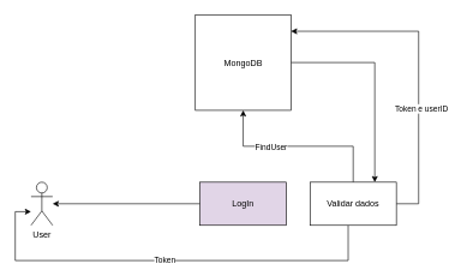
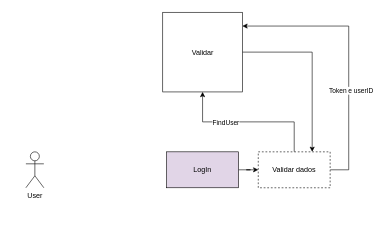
- <mxCell id="3" value="MongoDB" style="whiteSpace=wrap;html=1;aspect=fixed;" vertex="1" parent="1"><mxGeometry x="270.5" y="20" width="133" height="133" as="geometry" /></mxCell>
+ <mxCell id="3" value="Validar" style="whiteSpace=wrap;html=1;aspect=fixed;" vertex="1" parent="1"><mxGeometry x="270.5" y="20" width="133" height="133" as="geometry" /></mxCell>
- <mxCell id="4" value="" style="edgeStyle=orthogonalEdgeStyle;rounded=0;orthogonalLoop=1;jettySize=auto;html=1;" edge="1" parent="1" source="7" target="13"><mxGeometry relative="1" as="geometry" /></mxCell>
+ <mxCell id="4" value="" style="edgeStyle=orthogonalEdgeStyle;rounded=0;orthogonalLoop=1;jettySize=auto;html=1;" edge="1" parent="1" source="7" target="12"><mxGeometry relative="1" as="geometry" /></mxCell>
- <mxCell id="12" value="Validar dados" style="rounded=0;whiteSpace=wrap;html=1;" vertex="1" parent="1"><mxGeometry x="430" y="253" width="120" height="60" as="geometry" /></mxCell>
+ <mxCell id="12" value="Validar dados" style="rounded=0;whiteSpace=wrap;html=1;dashed=1;" vertex="1" parent="1"><mxGeometry x="430" y="253" width="120" height="60" as="geometry" /></mxCell>
- <mxCell id="8" style="edgeStyle=orthogonalEdgeStyle;rounded=0;orthogonalLoop=1;jettySize=auto;html=1;" edge="1" parent="1" source="12" target="13"><mxGeometry relative="1" as="geometry"><mxPoint x="11" y="294" as="targetPoint" /><Array as="points"><mxPoint x="483" y="362" /><mxPoint x="20" y="362" /><mxPoint x="20" y="294" /></Array></mxGeometry></mxCell>
- <mxCell id="9" value="Token" style="edgeLabel;html=1;align=center;verticalAlign=middle;resizable=0;points=[];" vertex="1" connectable="0" parent="8"><mxGeometry x="0.013" y="-2" relative="1" as="geometry"><mxPoint as="offset" /></mxGeometry></mxCell>
